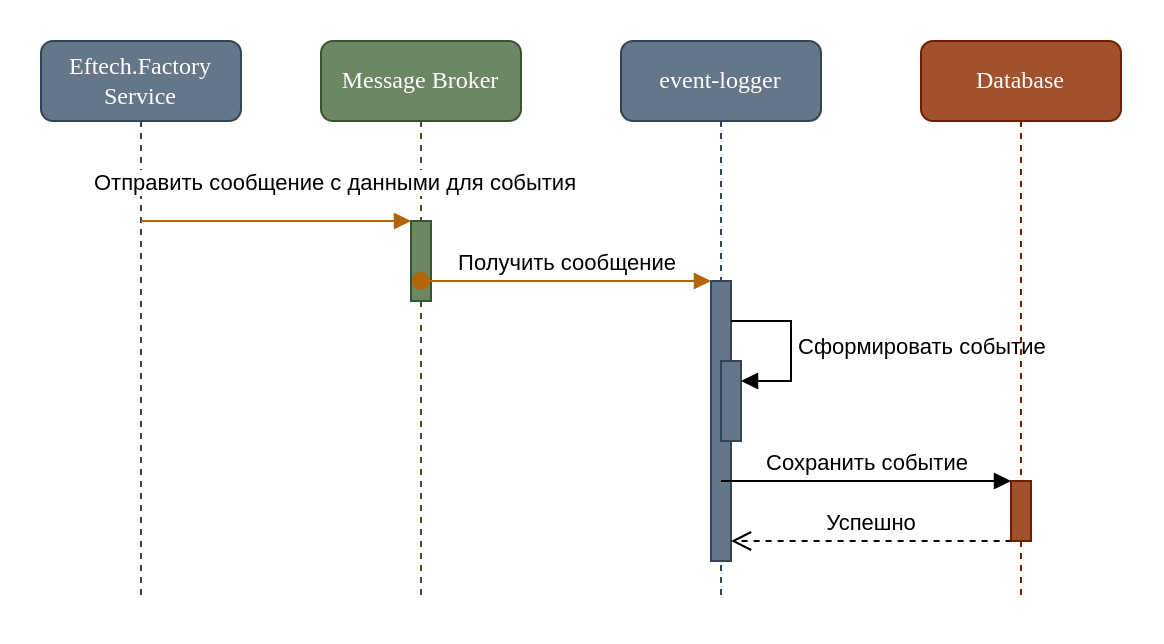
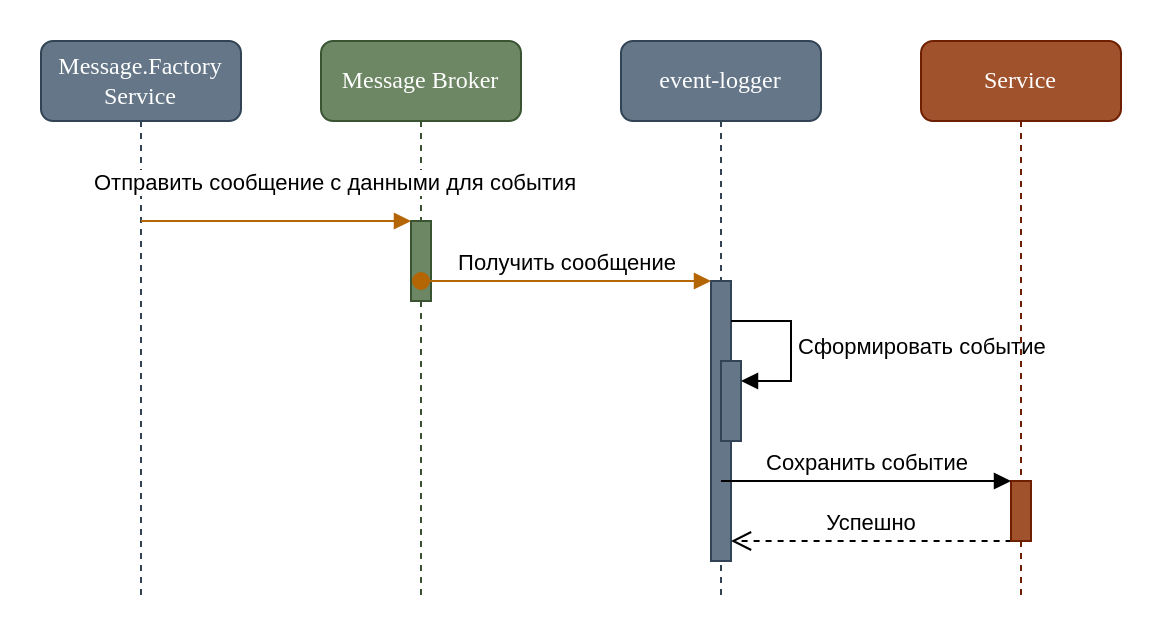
- <mxCell id="11" value="Eftech.Factory&lt;br&gt;Service" style="shape=umlLifeline;perimeter=lifelinePerimeter;whiteSpace=wrap;html=1;container=1;collapsible=0;recursiveResize=0;outlineConnect=0;rounded=1;shadow=0;comic=0;labelBackgroundColor=none;strokeWidth=1;fontFamily=Verdana;fontSize=12;align=center;fillColor=#647687;fontColor=#ffffff;strokeColor=#314354;" parent="1" vertex="1"><mxGeometry x="20" y="20" width="100" height="280" as="geometry" /></mxCell>
+ <mxCell id="11" value="Message.Factory&lt;br&gt;Service" style="shape=umlLifeline;perimeter=lifelinePerimeter;whiteSpace=wrap;html=1;container=1;collapsible=0;recursiveResize=0;outlineConnect=0;rounded=1;shadow=0;comic=0;labelBackgroundColor=none;strokeWidth=1;fontFamily=Verdana;fontSize=12;align=center;fillColor=#647687;fontColor=#ffffff;strokeColor=#314354;" parent="1" vertex="1"><mxGeometry x="20" y="20" width="100" height="280" as="geometry" /></mxCell>
- <mxCell id="9" value="Database" style="shape=umlLifeline;perimeter=lifelinePerimeter;whiteSpace=wrap;html=1;container=1;collapsible=0;recursiveResize=0;outlineConnect=0;rounded=1;shadow=0;comic=0;labelBackgroundColor=none;strokeWidth=1;fontFamily=Verdana;fontSize=12;align=center;fillColor=#a0522d;fontColor=#ffffff;strokeColor=#6D1F00;" parent="1" vertex="1"><mxGeometry x="460" y="20" width="100" height="280" as="geometry" /></mxCell>
+ <mxCell id="9" value="Service" style="shape=umlLifeline;perimeter=lifelinePerimeter;whiteSpace=wrap;html=1;container=1;collapsible=0;recursiveResize=0;outlineConnect=0;rounded=1;shadow=0;comic=0;labelBackgroundColor=none;strokeWidth=1;fontFamily=Verdana;fontSize=12;align=center;fillColor=#a0522d;fontColor=#ffffff;strokeColor=#6D1F00;" parent="1" vertex="1"><mxGeometry x="460" y="20" width="100" height="280" as="geometry" /></mxCell>
